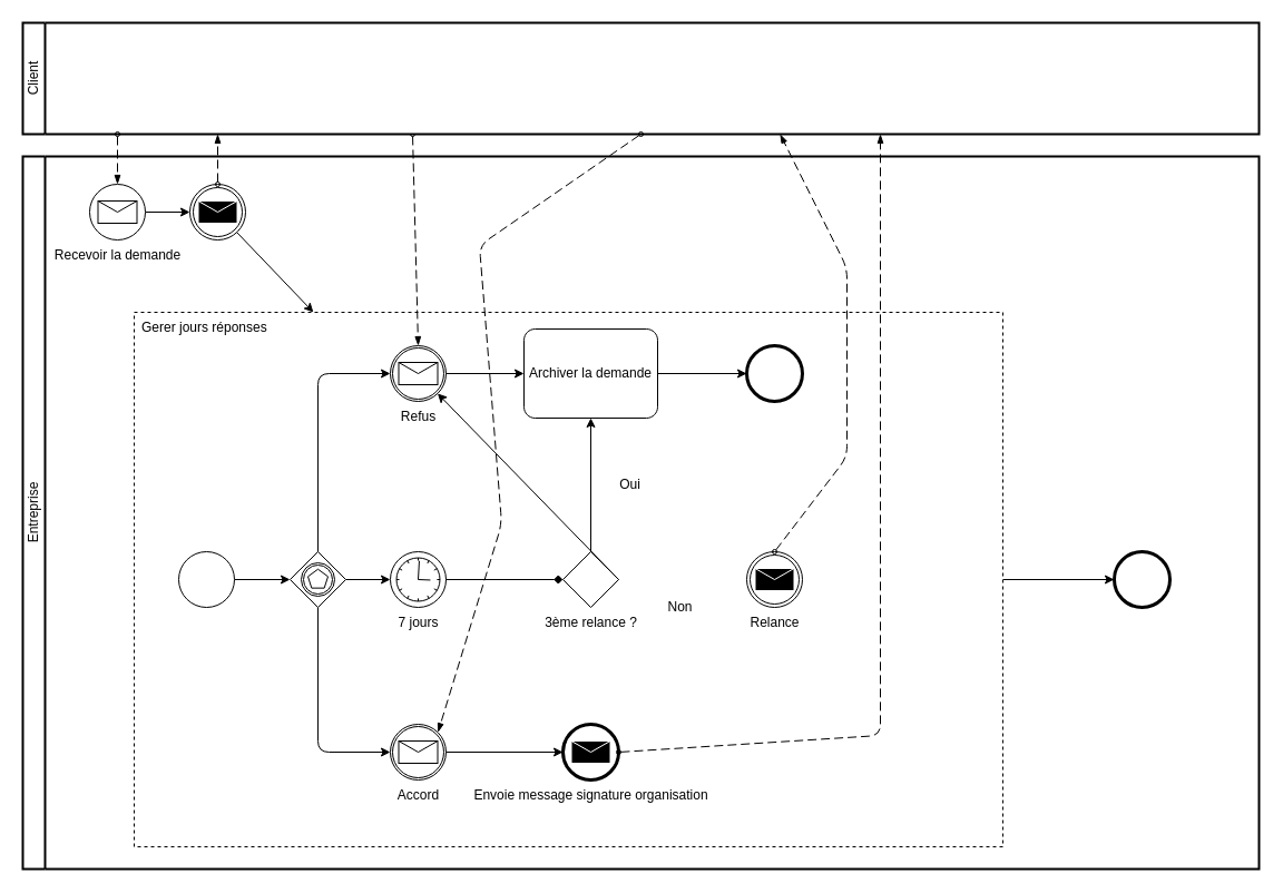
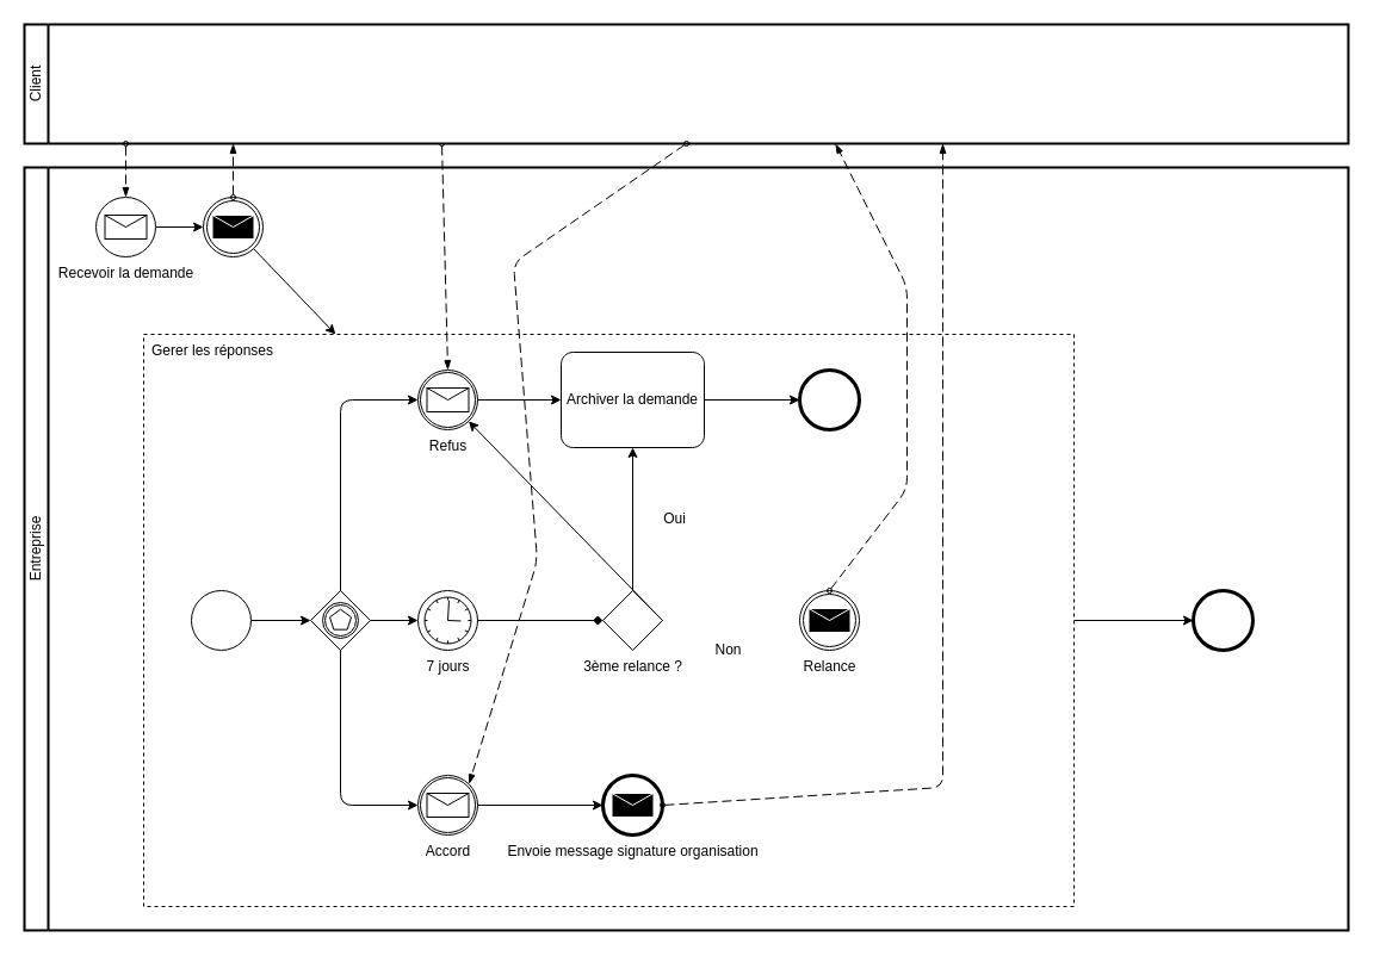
- <mxCell id="8" value="Gerer jours réponses" style="points=[[0.25,0,0],[0.5,0,0],[0.75,0,0],[1,0.25,0],[1,0.5,0],[1,0.75,0],[0.75,1,0],[0.5,1,0],[0.25,1,0],[0,0.75,0],[0,0.5,0],[0,0.25,0]];shape=mxgraph.bpmn.task;arcSize=10;taskMarker=abstract;outline=none;symbol=general;bpmnShapeType=subprocess;isLoopSub=0;verticalAlign=top;align=left;spacingLeft=5;html=1;whiteSpace=wrap;" vertex="1" parent="2"><mxGeometry x="100" y="140" width="780" height="480" as="geometry" /></mxCell>
+ <mxCell id="8" value="Gerer les réponses" style="points=[[0.25,0,0],[0.5,0,0],[0.75,0,0],[1,0.25,0],[1,0.5,0],[1,0.75,0],[0.75,1,0],[0.5,1,0],[0.25,1,0],[0,0.75,0],[0,0.5,0],[0,0.25,0]];shape=mxgraph.bpmn.task;arcSize=10;taskMarker=abstract;outline=none;symbol=general;bpmnShapeType=subprocess;isLoopSub=0;verticalAlign=top;align=left;spacingLeft=5;html=1;whiteSpace=wrap;" vertex="1" parent="2"><mxGeometry x="100" y="140" width="780" height="480" as="geometry" /></mxCell>
